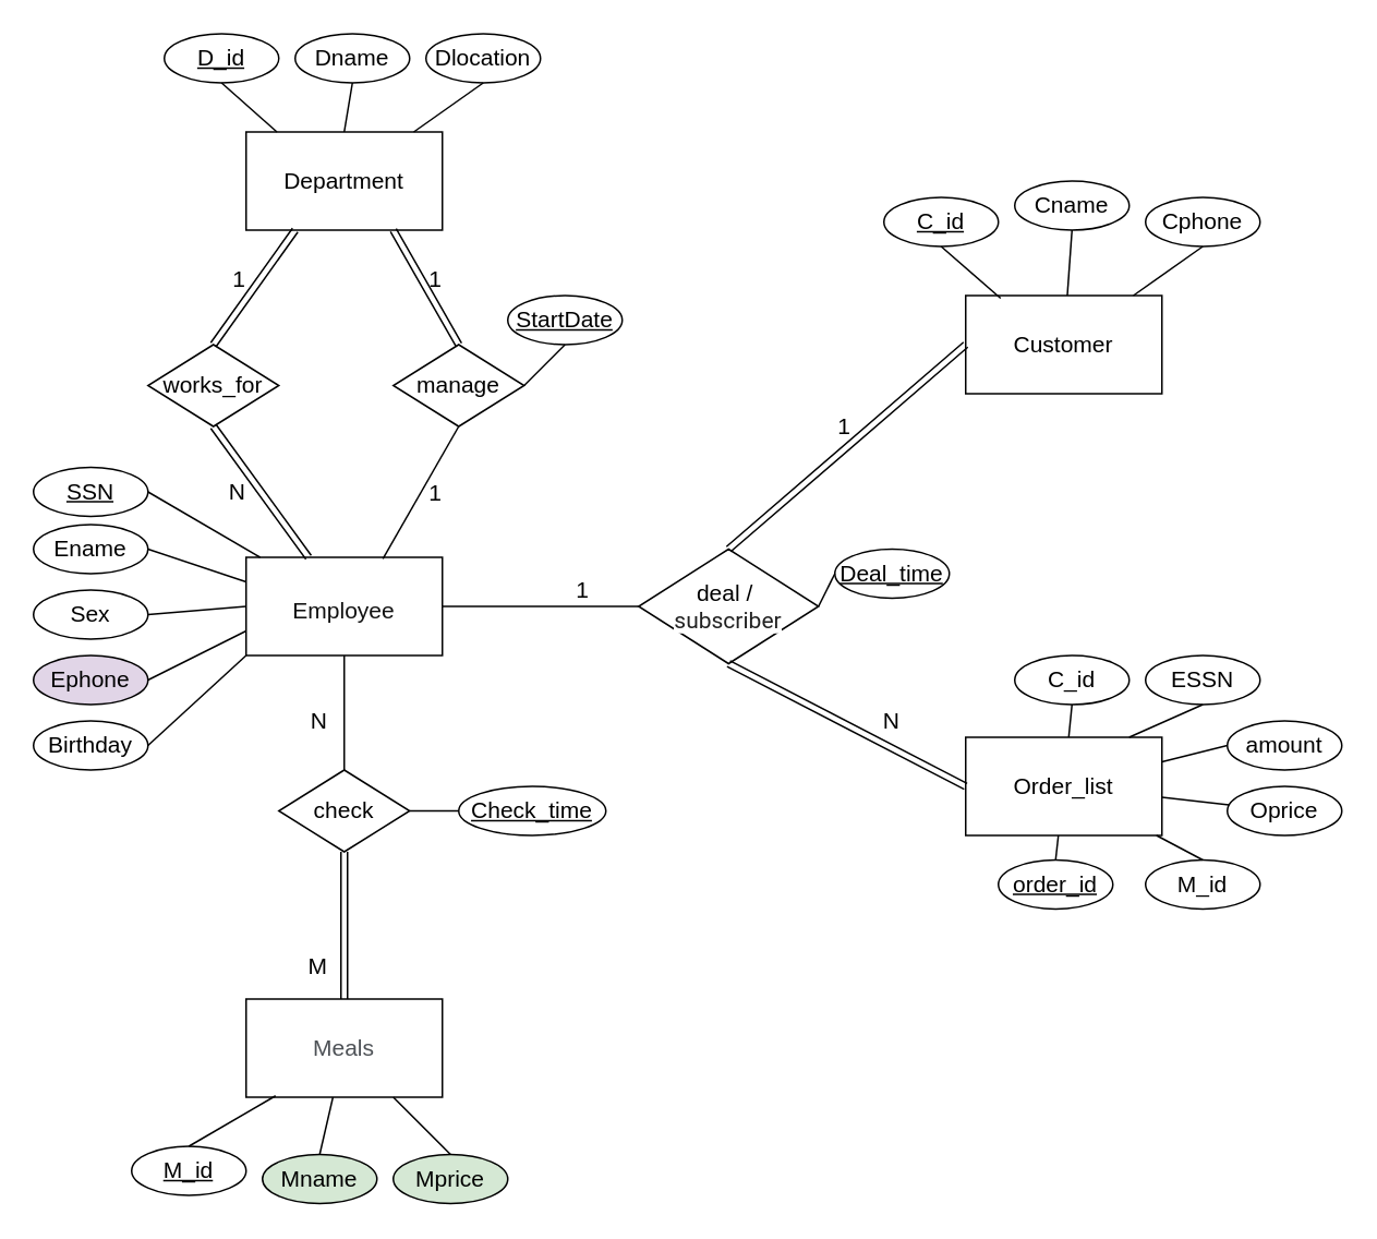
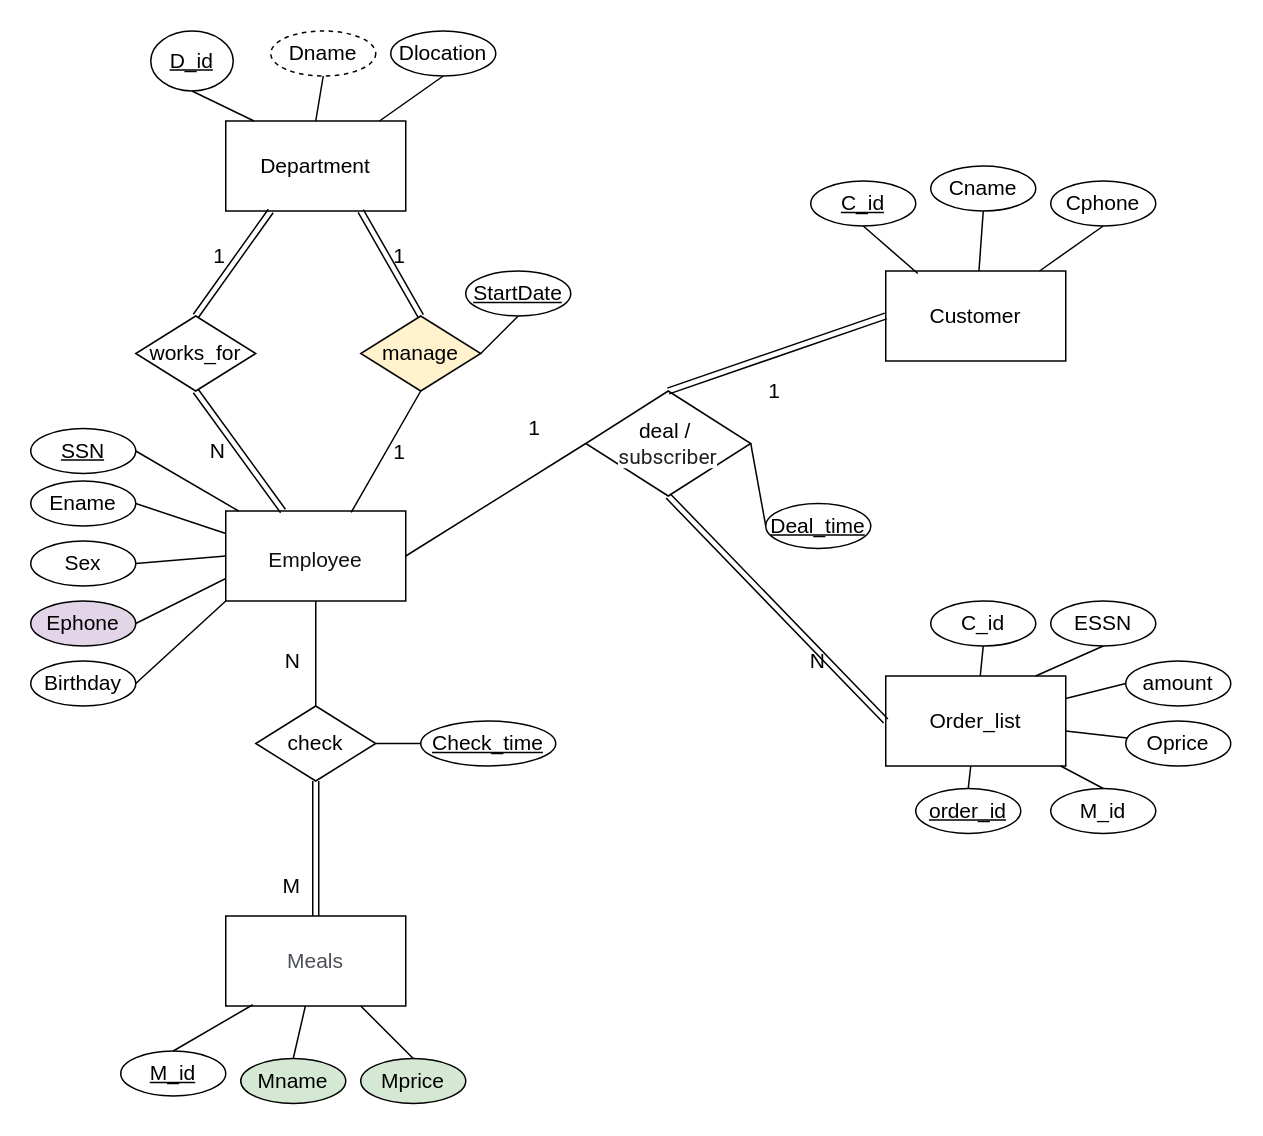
- <mxCell id="7" value="&lt;u&gt;D_id&lt;/u&gt;" style="ellipse;whiteSpace=wrap;html=1;fontSize=14;" parent="1" vertex="1"><mxGeometry x="100" y="20" width="70" height="30" as="geometry" /></mxCell>
+ <mxCell id="7" value="&lt;u&gt;D_id&lt;/u&gt;" style="ellipse;whiteSpace=wrap;html=1;fontSize=14;" parent="1" vertex="1"><mxGeometry x="100" y="20" width="55" height="40" as="geometry" /></mxCell>
- <mxCell id="31" value="Dname" style="ellipse;whiteSpace=wrap;html=1;fontSize=14;" parent="1" vertex="1"><mxGeometry x="180" y="20" width="70" height="30" as="geometry" /></mxCell>
+ <mxCell id="31" value="Dname" style="ellipse;whiteSpace=wrap;html=1;fontSize=14;dashed=1;" parent="1" vertex="1"><mxGeometry x="180" y="20" width="70" height="30" as="geometry" /></mxCell>
- <mxCell id="9" value="manage" style="rhombus;whiteSpace=wrap;html=1;fontSize=14;" parent="1" vertex="1"><mxGeometry x="240" y="210" width="80" height="50" as="geometry" /></mxCell>
+ <mxCell id="9" value="manage" style="rhombus;whiteSpace=wrap;html=1;fontSize=14;fillColor=#fff2cc;" parent="1" vertex="1"><mxGeometry x="240" y="210" width="80" height="50" as="geometry" /></mxCell>
- <mxCell id="11" value="&lt;font style=&quot;font-size: 14px&quot;&gt;deal /&amp;nbsp;&lt;br&gt;&lt;span style=&quot;color: rgba(0 , 0 , 0 , 0.87) ; font-family: &amp;#34;roboto&amp;#34; , &amp;#34;robotodraft&amp;#34; , &amp;#34;helvetica&amp;#34; , &amp;#34;arial&amp;#34; , sans-serif ; text-align: left ; background-color: rgb(255 , 255 , 255)&quot;&gt;subscriber&lt;/span&gt;&lt;/font&gt;" style="rhombus;whiteSpace=wrap;html=1;fontSize=14;" parent="1" vertex="1"><mxGeometry x="390" y="335" width="110" height="70" as="geometry" /></mxCell>
+ <mxCell id="11" value="&lt;font style=&quot;font-size: 14px&quot;&gt;deal /&amp;nbsp;&lt;br&gt;&lt;span style=&quot;color: rgba(0 , 0 , 0 , 0.87) ; font-family: &amp;#34;roboto&amp;#34; , &amp;#34;robotodraft&amp;#34; , &amp;#34;helvetica&amp;#34; , &amp;#34;arial&amp;#34; , sans-serif ; text-align: left ; background-color: rgb(255 , 255 , 255)&quot;&gt;subscriber&lt;/span&gt;&lt;/font&gt;" style="rhombus;whiteSpace=wrap;html=1;fontSize=14;" parent="1" vertex="1"><mxGeometry x="390" y="260" width="110" height="70" as="geometry" /></mxCell>
